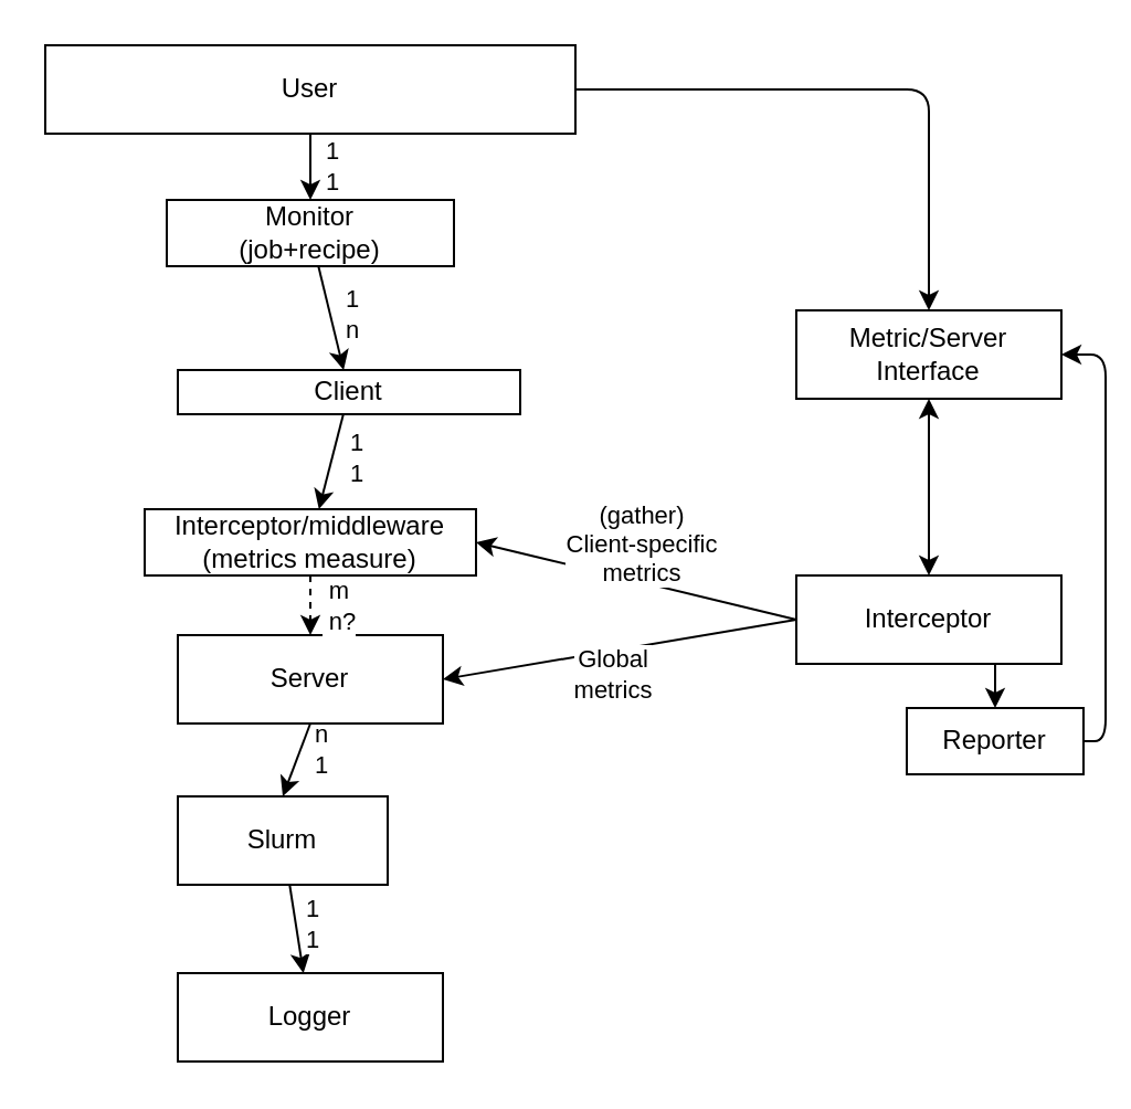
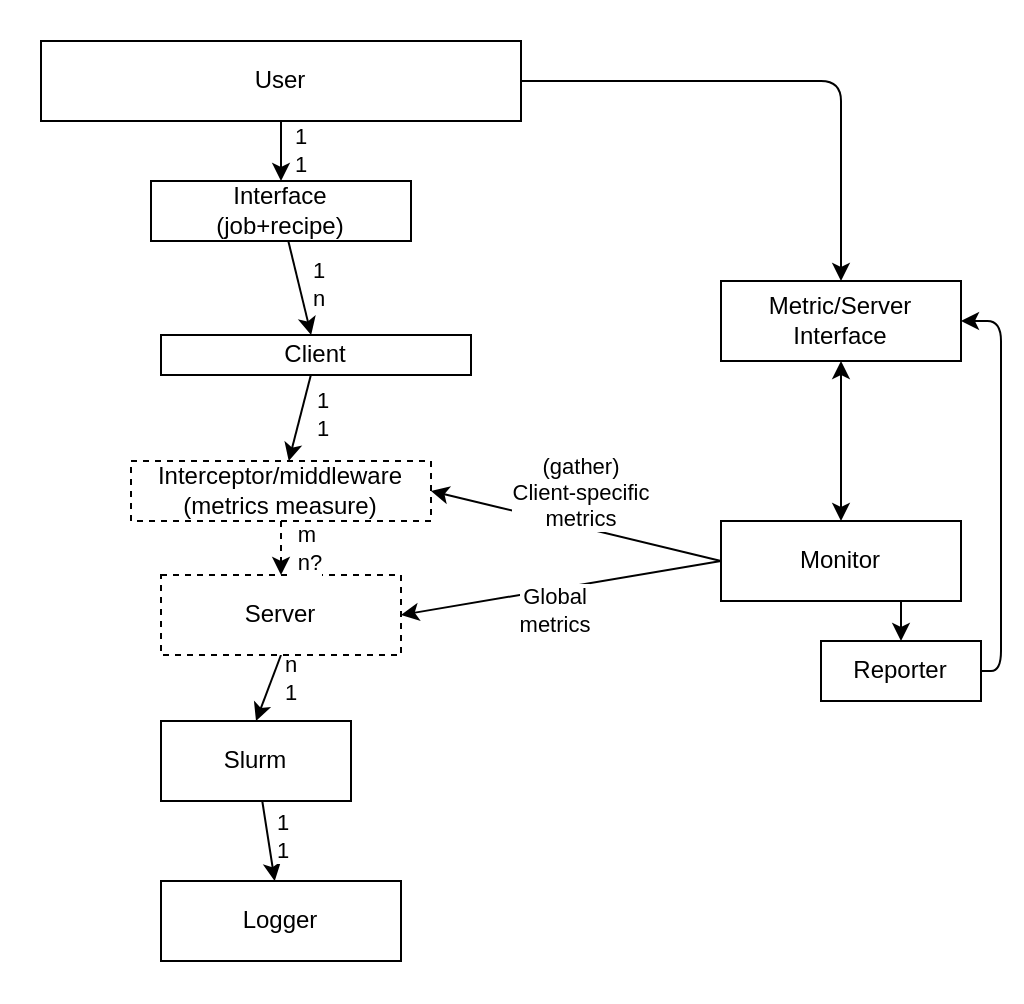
- <mxCell id="8" value="Monitor&lt;div&gt;(job+recipe)&lt;/div&gt;" style="rounded=0;whiteSpace=wrap;html=1;" parent="1" vertex="1"><mxGeometry x="75" y="90" width="130" height="30" as="geometry" /></mxCell>
+ <mxCell id="8" value="Interface&lt;div&gt;(job+recipe)&lt;/div&gt;" style="rounded=0;whiteSpace=wrap;html=1;" parent="1" vertex="1"><mxGeometry x="75" y="90" width="130" height="30" as="geometry" /></mxCell>
- <mxCell id="28" value="Interceptor/middleware&lt;div&gt;(metrics measure)&lt;/div&gt;" style="rounded=0;whiteSpace=wrap;html=1;" parent="1" vertex="1"><mxGeometry x="65" y="230" width="150" height="30" as="geometry" /></mxCell>
+ <mxCell id="28" value="Interceptor/middleware&lt;div&gt;(metrics measure)&lt;/div&gt;" style="rounded=0;whiteSpace=wrap;html=1;dashed=1;" parent="1" vertex="1"><mxGeometry x="65" y="230" width="150" height="30" as="geometry" /></mxCell>
- <mxCell id="25" value="Interceptor" style="rounded=0;whiteSpace=wrap;html=1;" parent="1" vertex="1"><mxGeometry x="360" y="260" width="120" height="40" as="geometry" /></mxCell>
+ <mxCell id="25" value="Monitor" style="rounded=0;whiteSpace=wrap;html=1;" parent="1" vertex="1"><mxGeometry x="360" y="260" width="120" height="40" as="geometry" /></mxCell>
- <mxCell id="14" value="Server" style="rounded=0;whiteSpace=wrap;html=1;" parent="1" vertex="1"><mxGeometry x="80" y="287" width="120" height="40" as="geometry" /></mxCell>
+ <mxCell id="14" value="Server" style="rounded=0;whiteSpace=wrap;html=1;dashed=1;" parent="1" vertex="1"><mxGeometry x="80" y="287" width="120" height="40" as="geometry" /></mxCell>
